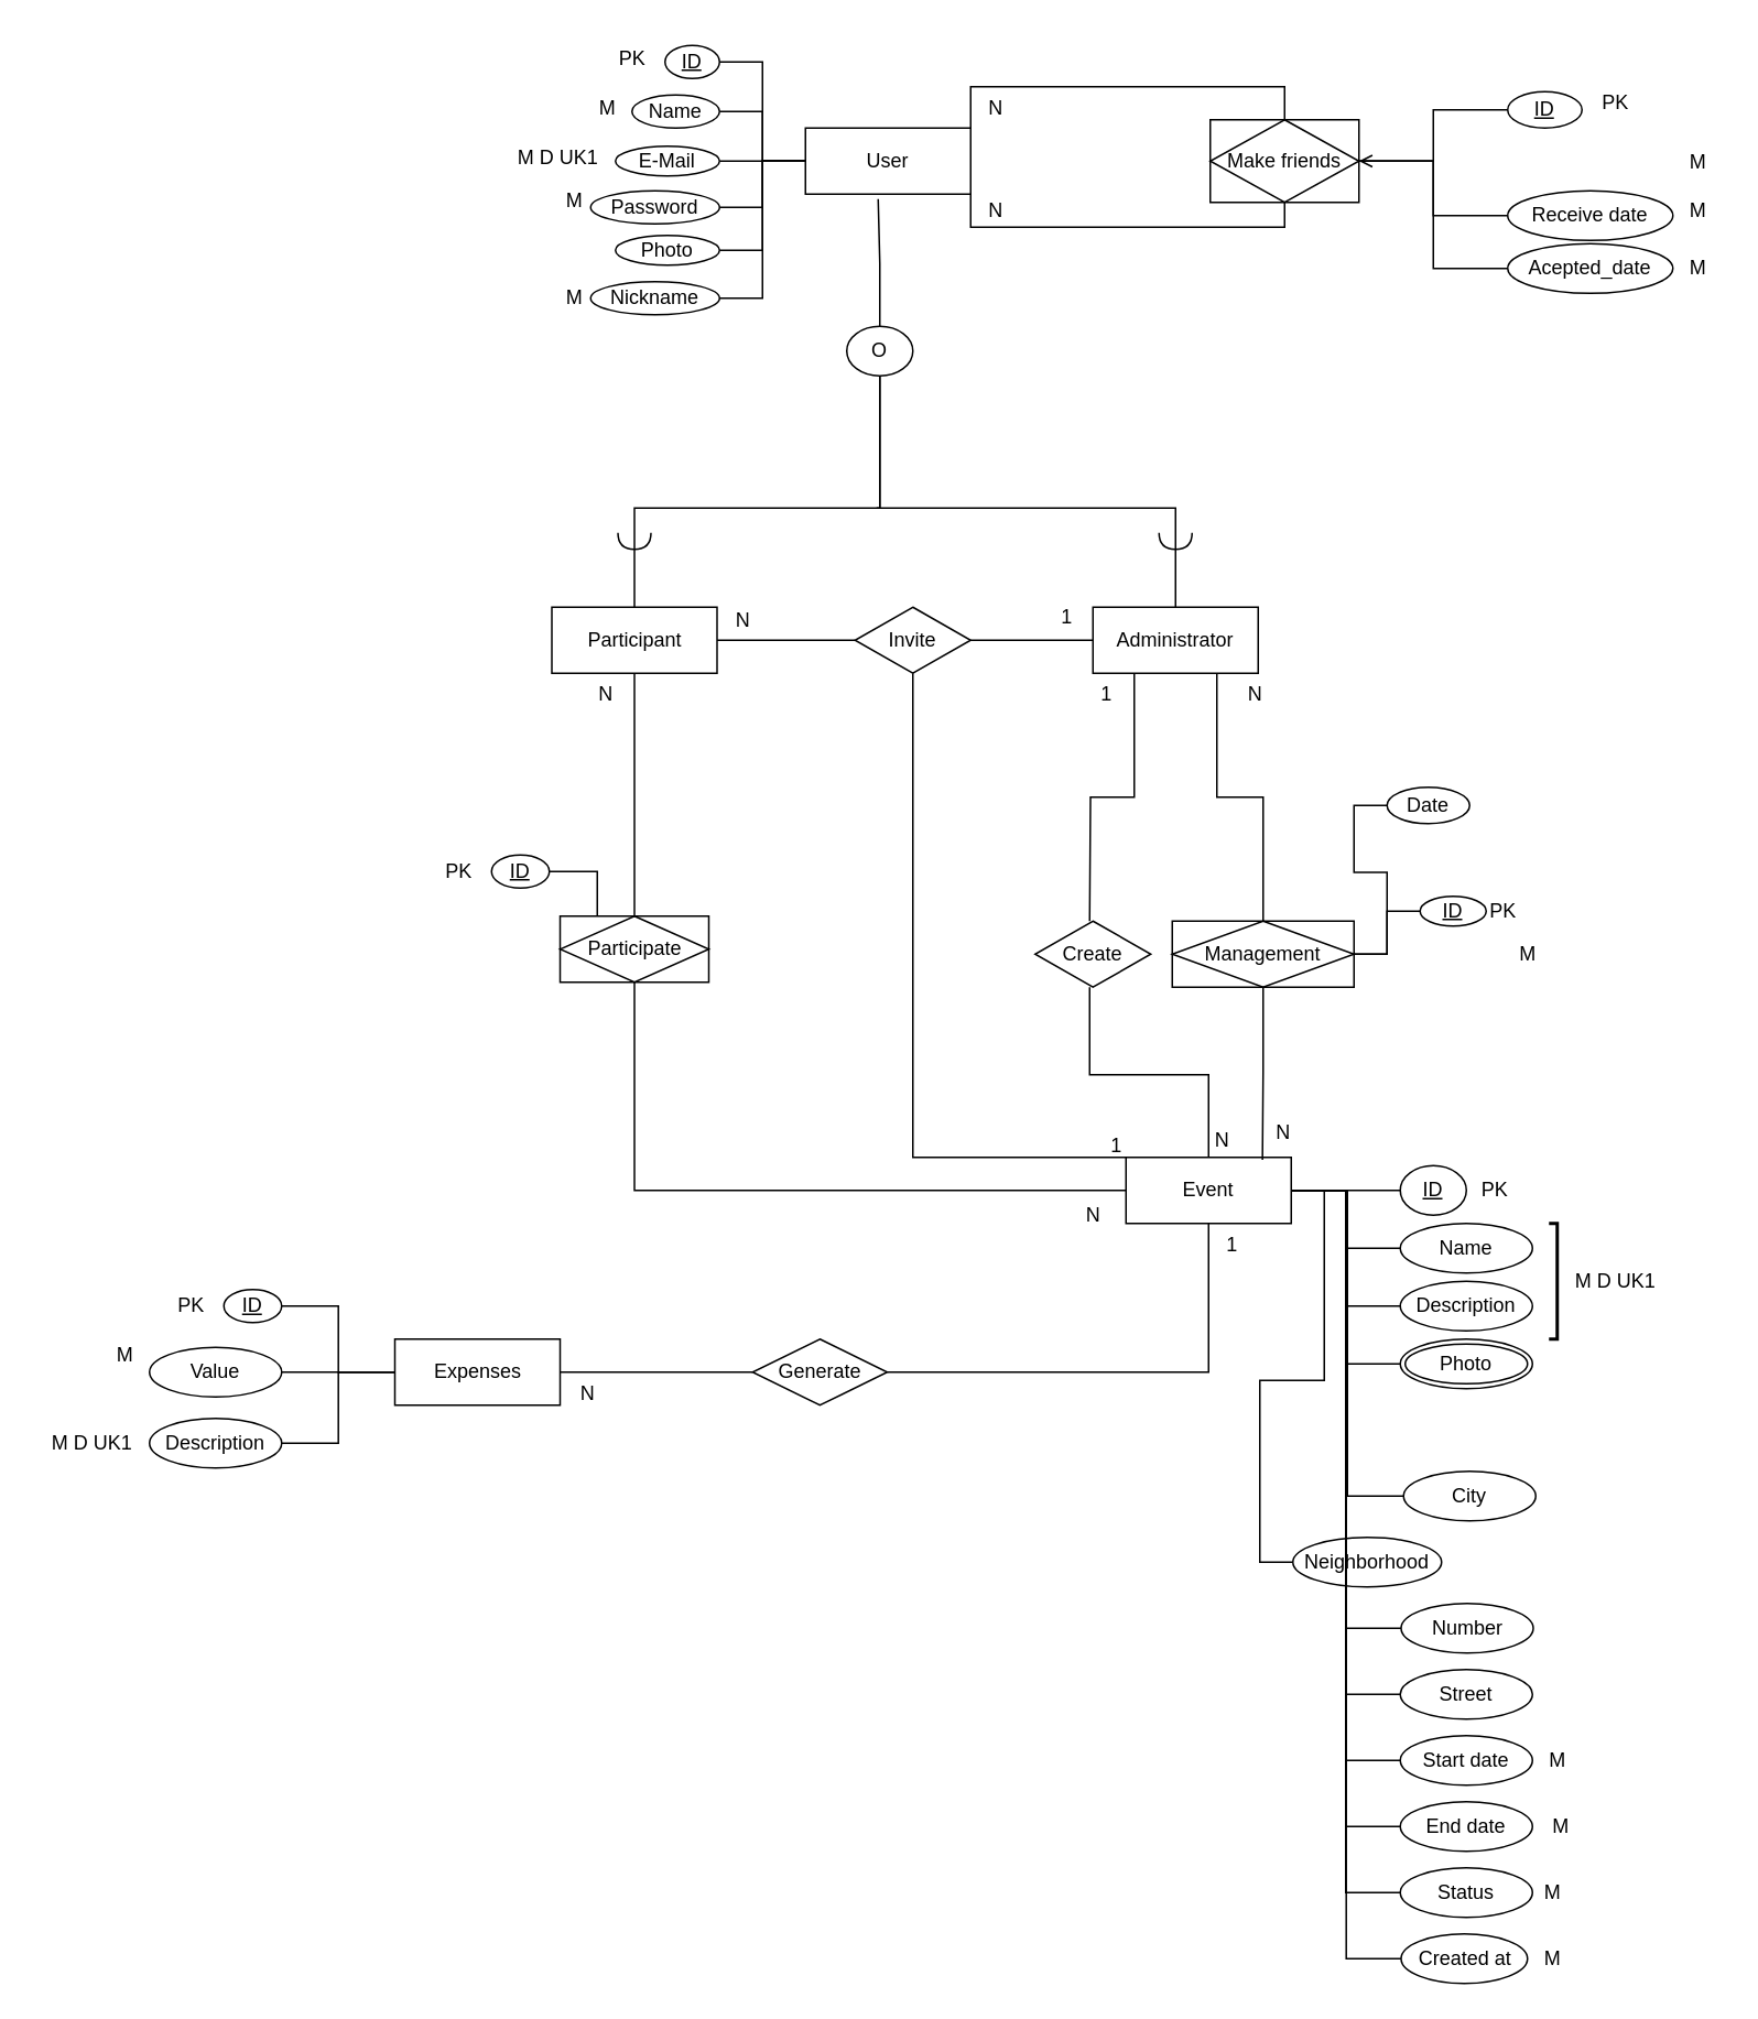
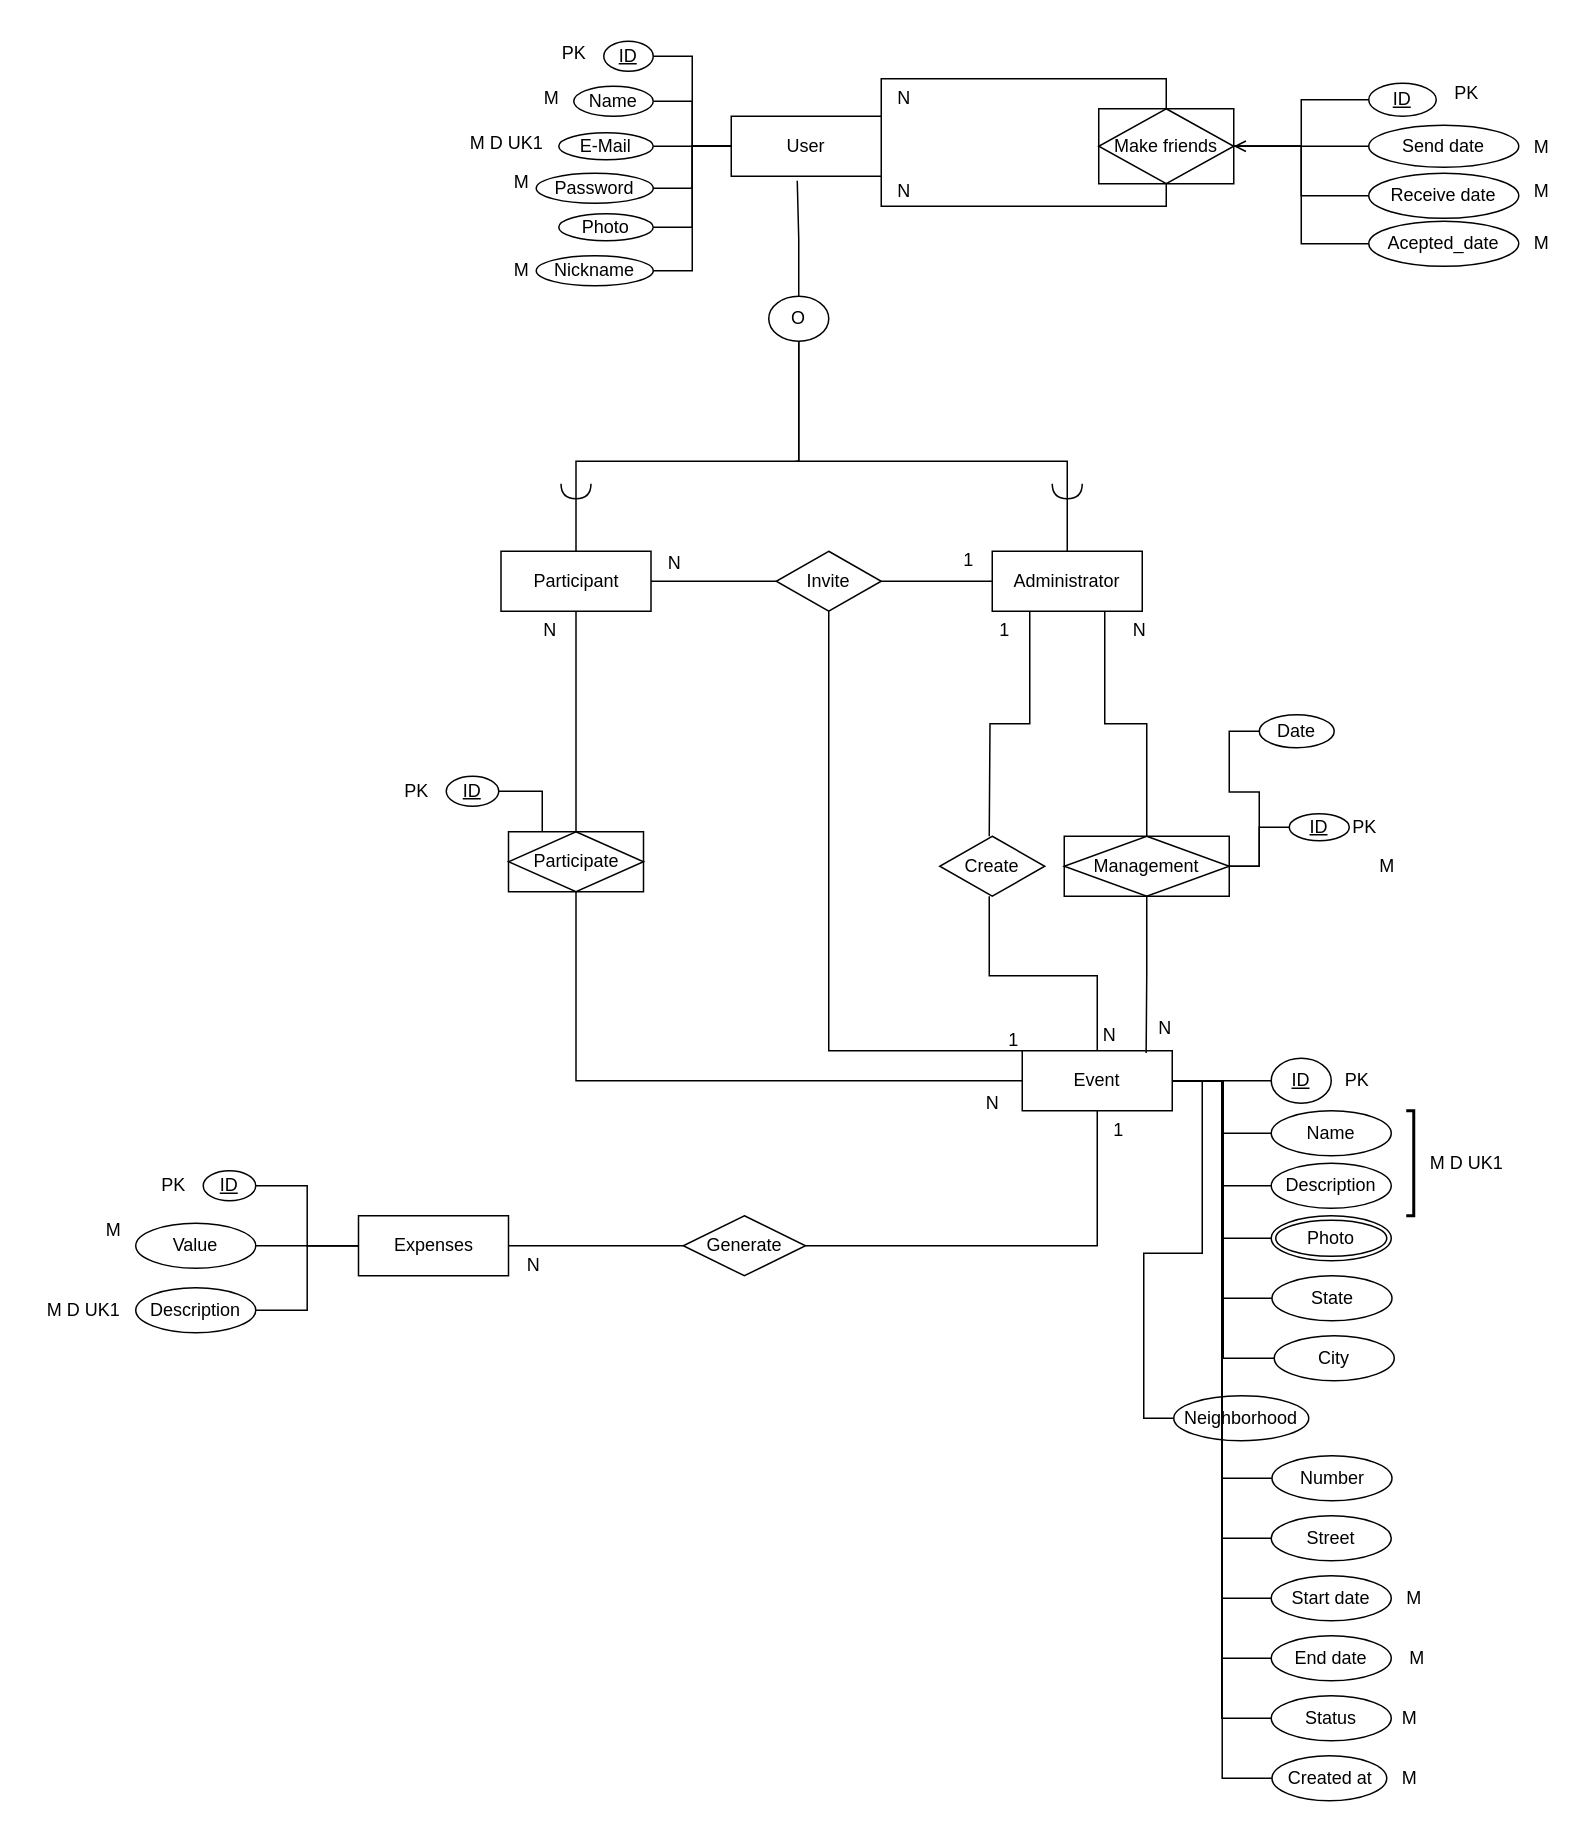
+ <mxCell id="16" style="edgeStyle=orthogonalEdgeStyle;rounded=0;orthogonalLoop=1;jettySize=auto;html=1;exitX=0;exitY=0.5;exitDx=0;exitDy=0;entryX=1;entryY=0.5;entryDx=0;entryDy=0;endArrow=none;endFill=0;" parent="1" source="17" target="13" edge="1"><mxGeometry relative="1" as="geometry" /></mxCell>
+ <mxCell id="17" value="Send date" style="ellipse;whiteSpace=wrap;html=1;align=center;" parent="1" vertex="1"><mxGeometry x="912" y="83" width="100" height="28" as="geometry" /></mxCell>
+ <mxCell id="51" style="edgeStyle=orthogonalEdgeStyle;rounded=0;orthogonalLoop=1;jettySize=auto;html=1;entryX=1;entryY=0.5;entryDx=0;entryDy=0;endArrow=none;endFill=0;" parent="1" source="52" target="37" edge="1"><mxGeometry relative="1" as="geometry" /></mxCell>
+ <mxCell id="52" value="State" style="ellipse;whiteSpace=wrap;html=1;align=center;" parent="1" vertex="1"><mxGeometry x="847.5" y="850" width="80" height="30" as="geometry" /></mxCell>
